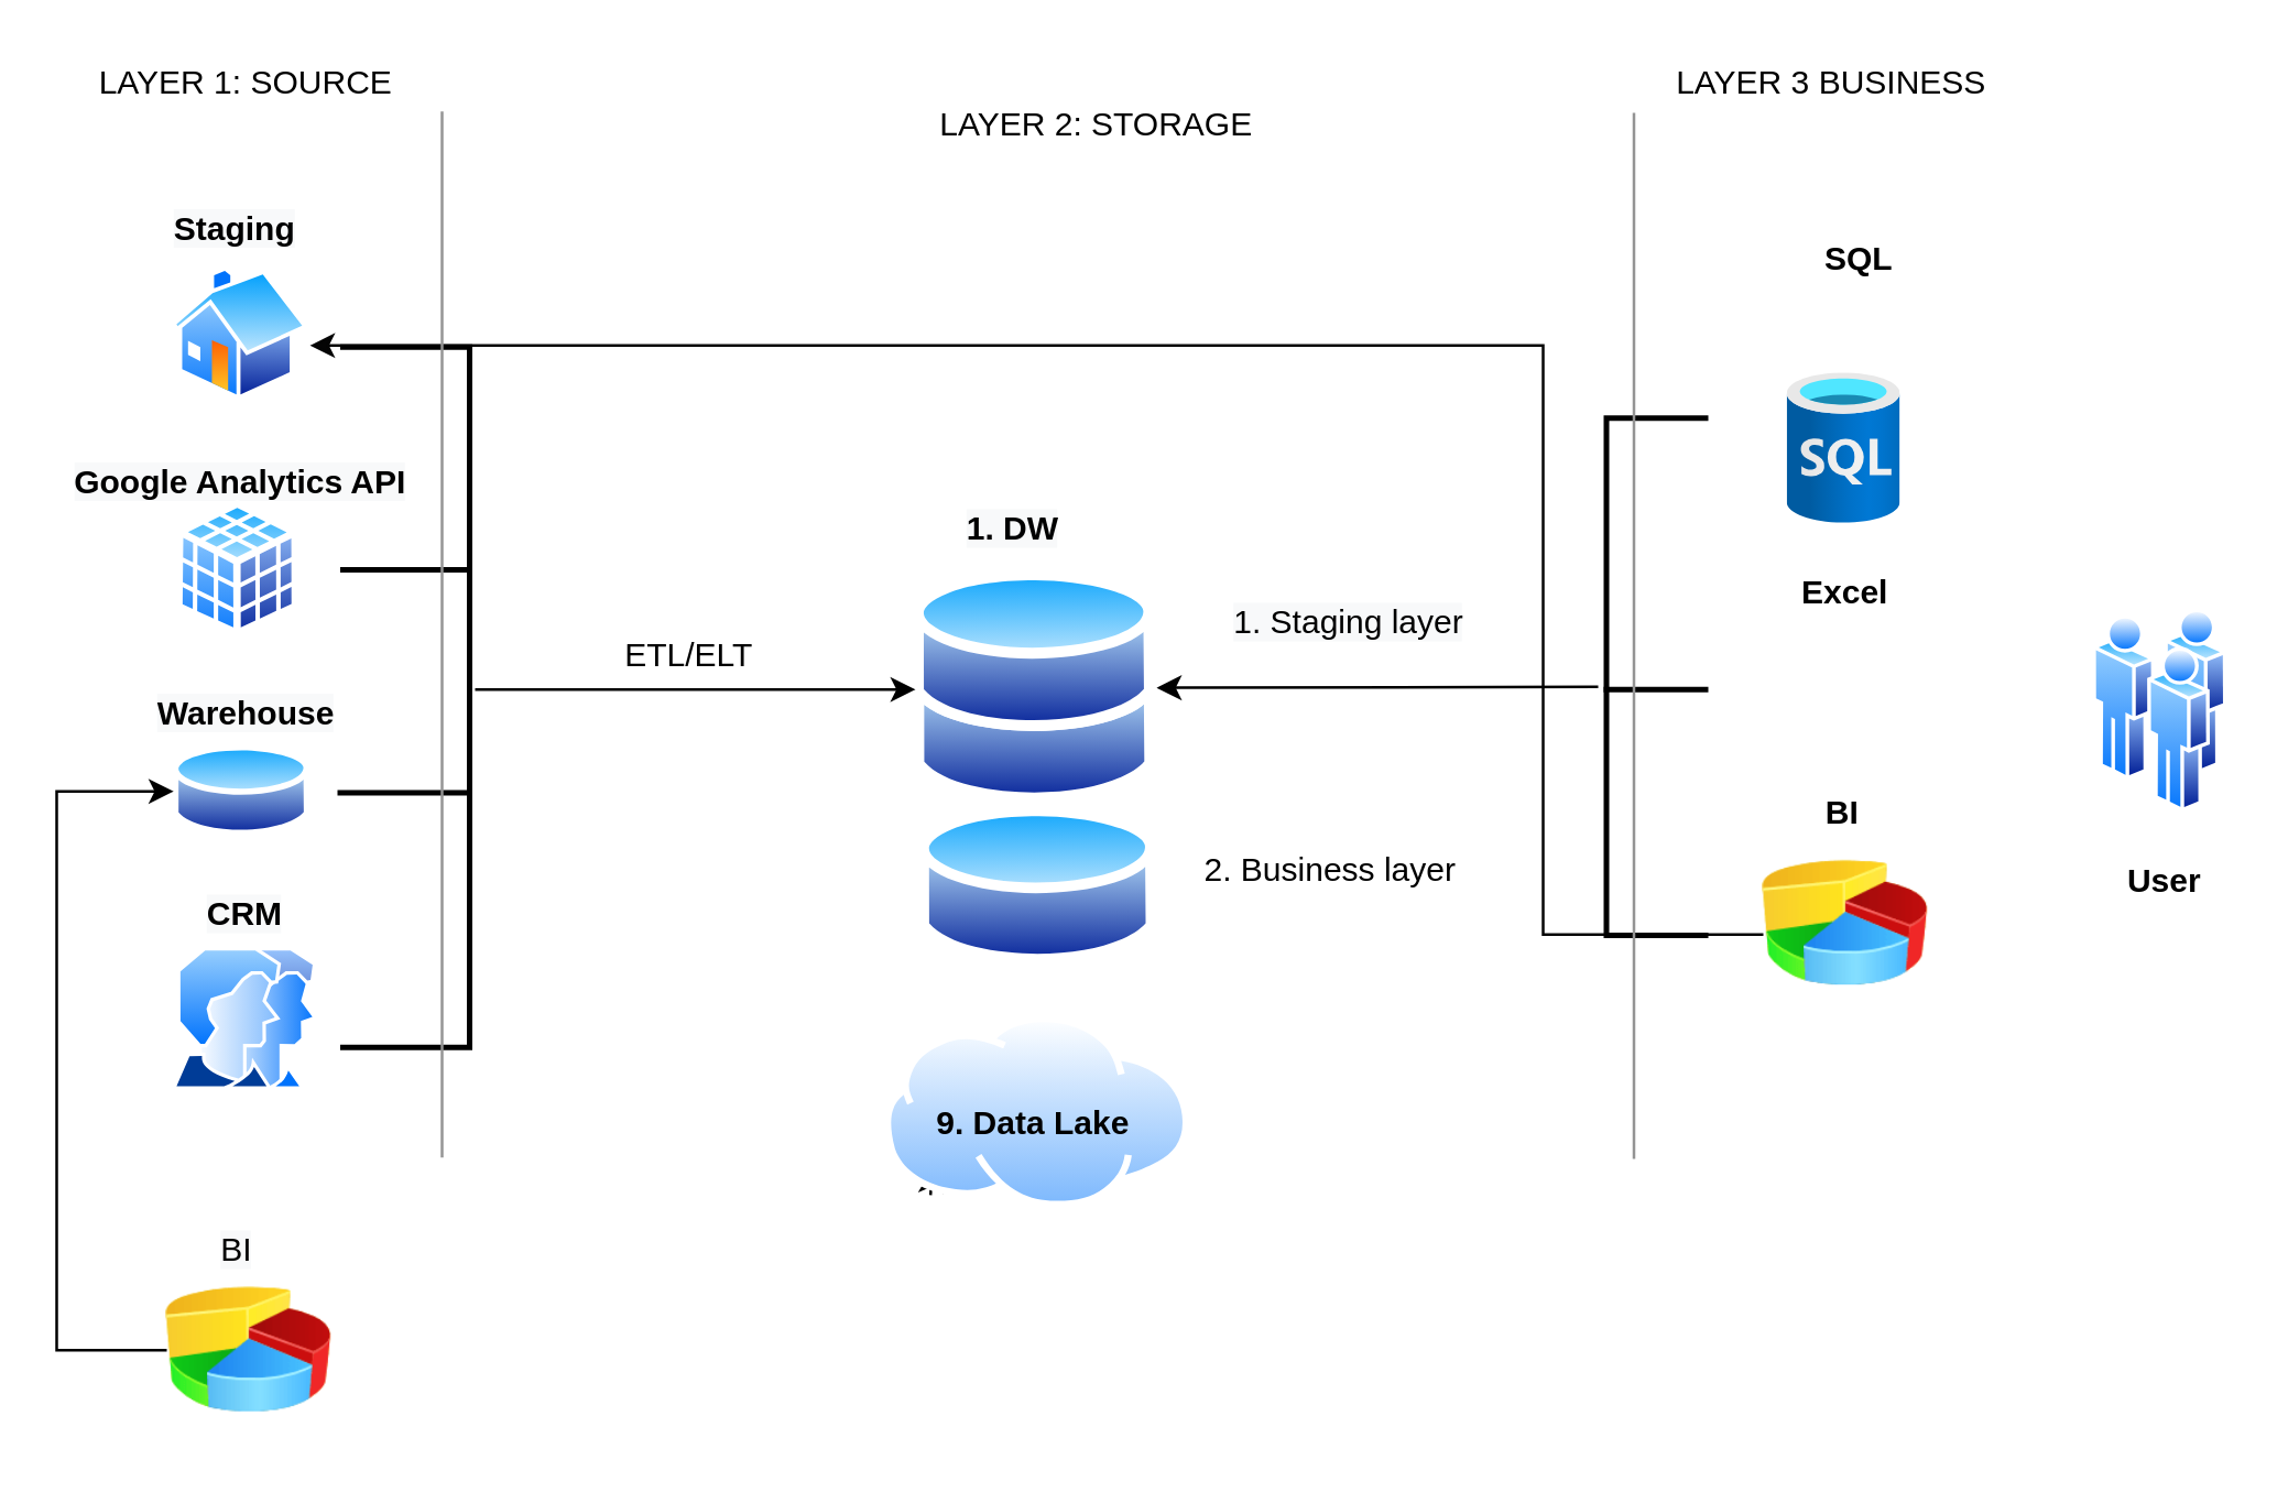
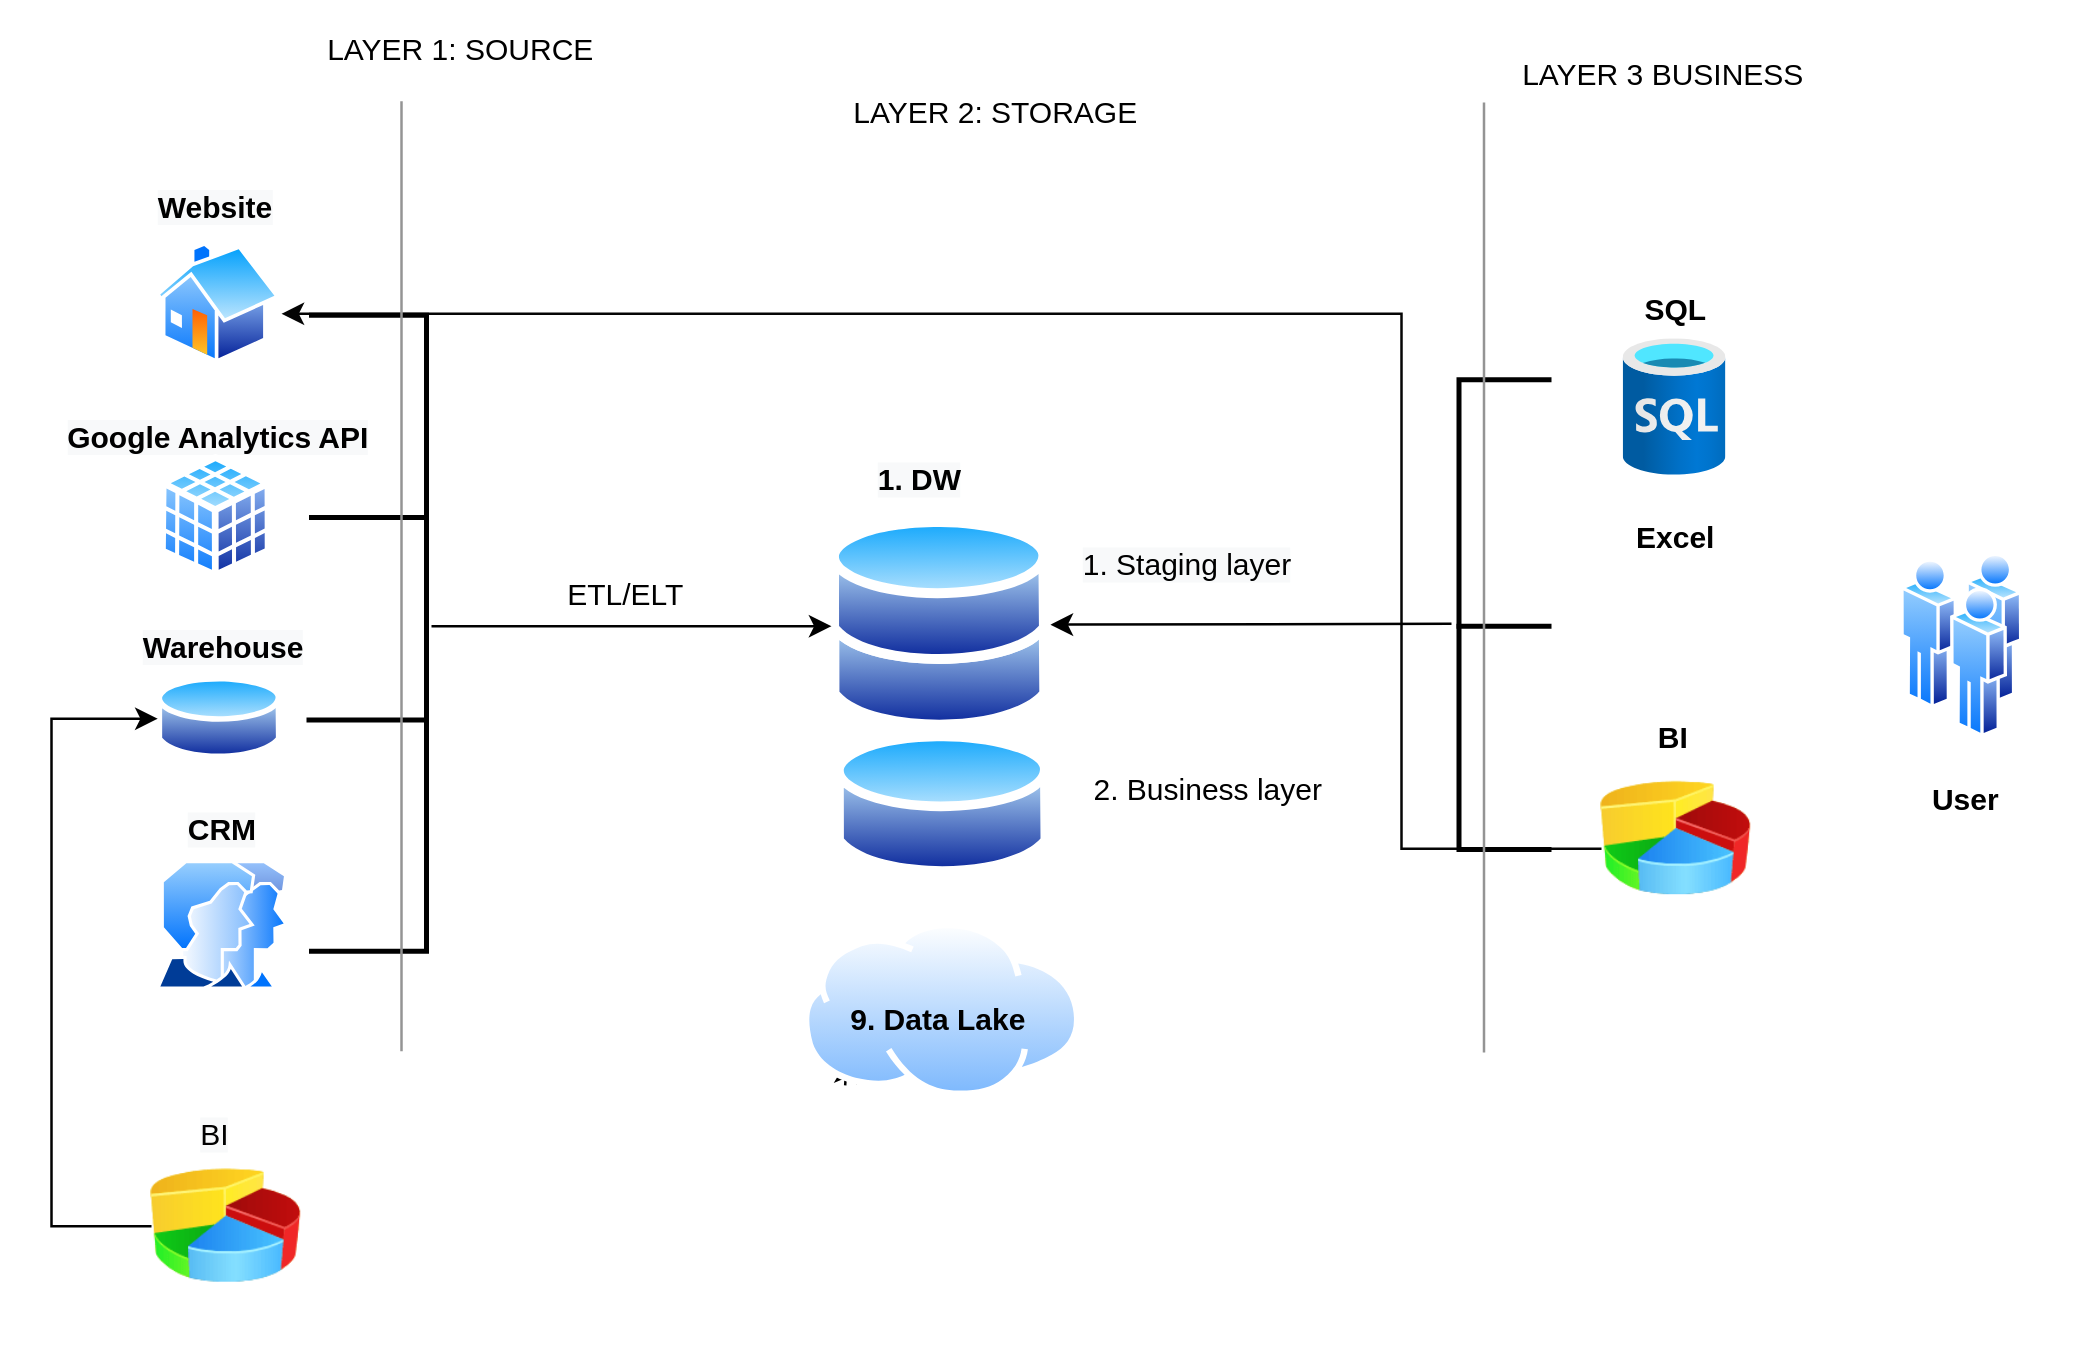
- <mxCell id="2" value="LAYER 1: SOURCE" style="text;html=1;align=center;verticalAlign=middle;whiteSpace=wrap;rounded=0;" parent="1" vertex="1"><mxGeometry x="34" y="20" width="110" height="20" as="geometry" /></mxCell>
+ <mxCell id="2" value="LAYER 1: SOURCE" style="text;html=1;align=center;verticalAlign=middle;whiteSpace=wrap;rounded=0;" parent="1" vertex="1"><mxGeometry x="129" y="10" width="110" height="20" as="geometry" /></mxCell>
- <mxCell id="17" value="&lt;meta charset=&quot;utf-8&quot;&gt;&lt;span style=&quot;color: rgb(0, 0, 0); font-family: helvetica; font-size: 12px; font-style: normal; letter-spacing: normal; text-align: center; text-indent: 0px; text-transform: none; word-spacing: 0px; background-color: rgb(248, 249, 250); display: inline; float: none;&quot;&gt;Staging&lt;/span&gt;" style="text;whiteSpace=wrap;html=1;fontStyle=1" parent="1" vertex="1"><mxGeometry x="61" y="69" width="70" height="30" as="geometry" /></mxCell>
+ <mxCell id="17" value="&lt;meta charset=&quot;utf-8&quot;&gt;&lt;span style=&quot;color: rgb(0, 0, 0); font-family: helvetica; font-size: 12px; font-style: normal; letter-spacing: normal; text-align: center; text-indent: 0px; text-transform: none; word-spacing: 0px; background-color: rgb(248, 249, 250); display: inline; float: none;&quot;&gt;Website&lt;/span&gt;" style="text;whiteSpace=wrap;html=1;fontStyle=1" parent="1" vertex="1"><mxGeometry x="61" y="69" width="70" height="30" as="geometry" /></mxCell>
- <mxCell id="6" value="SQL" style="text;html=1;strokeColor=none;fillColor=none;align=center;verticalAlign=middle;whiteSpace=wrap;rounded=0;fontStyle=1" parent="1" vertex="1"><mxGeometry x="655" y="83.5" width="40" height="20" as="geometry" /></mxCell>
+ <mxCell id="6" value="SQL" style="text;html=1;strokeColor=none;fillColor=none;align=center;verticalAlign=middle;whiteSpace=wrap;rounded=0;fontStyle=1" parent="1" vertex="1"><mxGeometry x="650" y="113.5" width="40" height="20" as="geometry" /></mxCell>
- <mxCell id="37" value="&lt;meta charset=&quot;utf-8&quot;&gt;&lt;div style=&quot;color: rgb(0, 0, 0); font-family: helvetica; font-size: 12px; font-style: normal; font-weight: 400; letter-spacing: normal; text-indent: 0px; text-transform: none; word-spacing: 0px; background-color: rgb(248, 249, 250); text-align: left;&quot;&gt;&lt;span&gt;1. Staging layer&lt;/span&gt;&lt;/div&gt;&lt;br class=&quot;Apple-interchange-newline&quot;&gt;" style="text;whiteSpace=wrap;html=1;" parent="1" vertex="1"><mxGeometry x="446.1" y="211.5" width="110" height="40" as="geometry" /></mxCell>
+ <mxCell id="37" value="&lt;meta charset=&quot;utf-8&quot;&gt;&lt;div style=&quot;color: rgb(0, 0, 0); font-family: helvetica; font-size: 12px; font-style: normal; font-weight: 400; letter-spacing: normal; text-indent: 0px; text-transform: none; word-spacing: 0px; background-color: rgb(248, 249, 250); text-align: left;&quot;&gt;&lt;span&gt;1. Staging layer&lt;/span&gt;&lt;/div&gt;&lt;br class=&quot;Apple-interchange-newline&quot;&gt;" style="text;whiteSpace=wrap;html=1;" parent="1" vertex="1"><mxGeometry x="431.1" y="211.5" width="110" height="40" as="geometry" /></mxCell>
